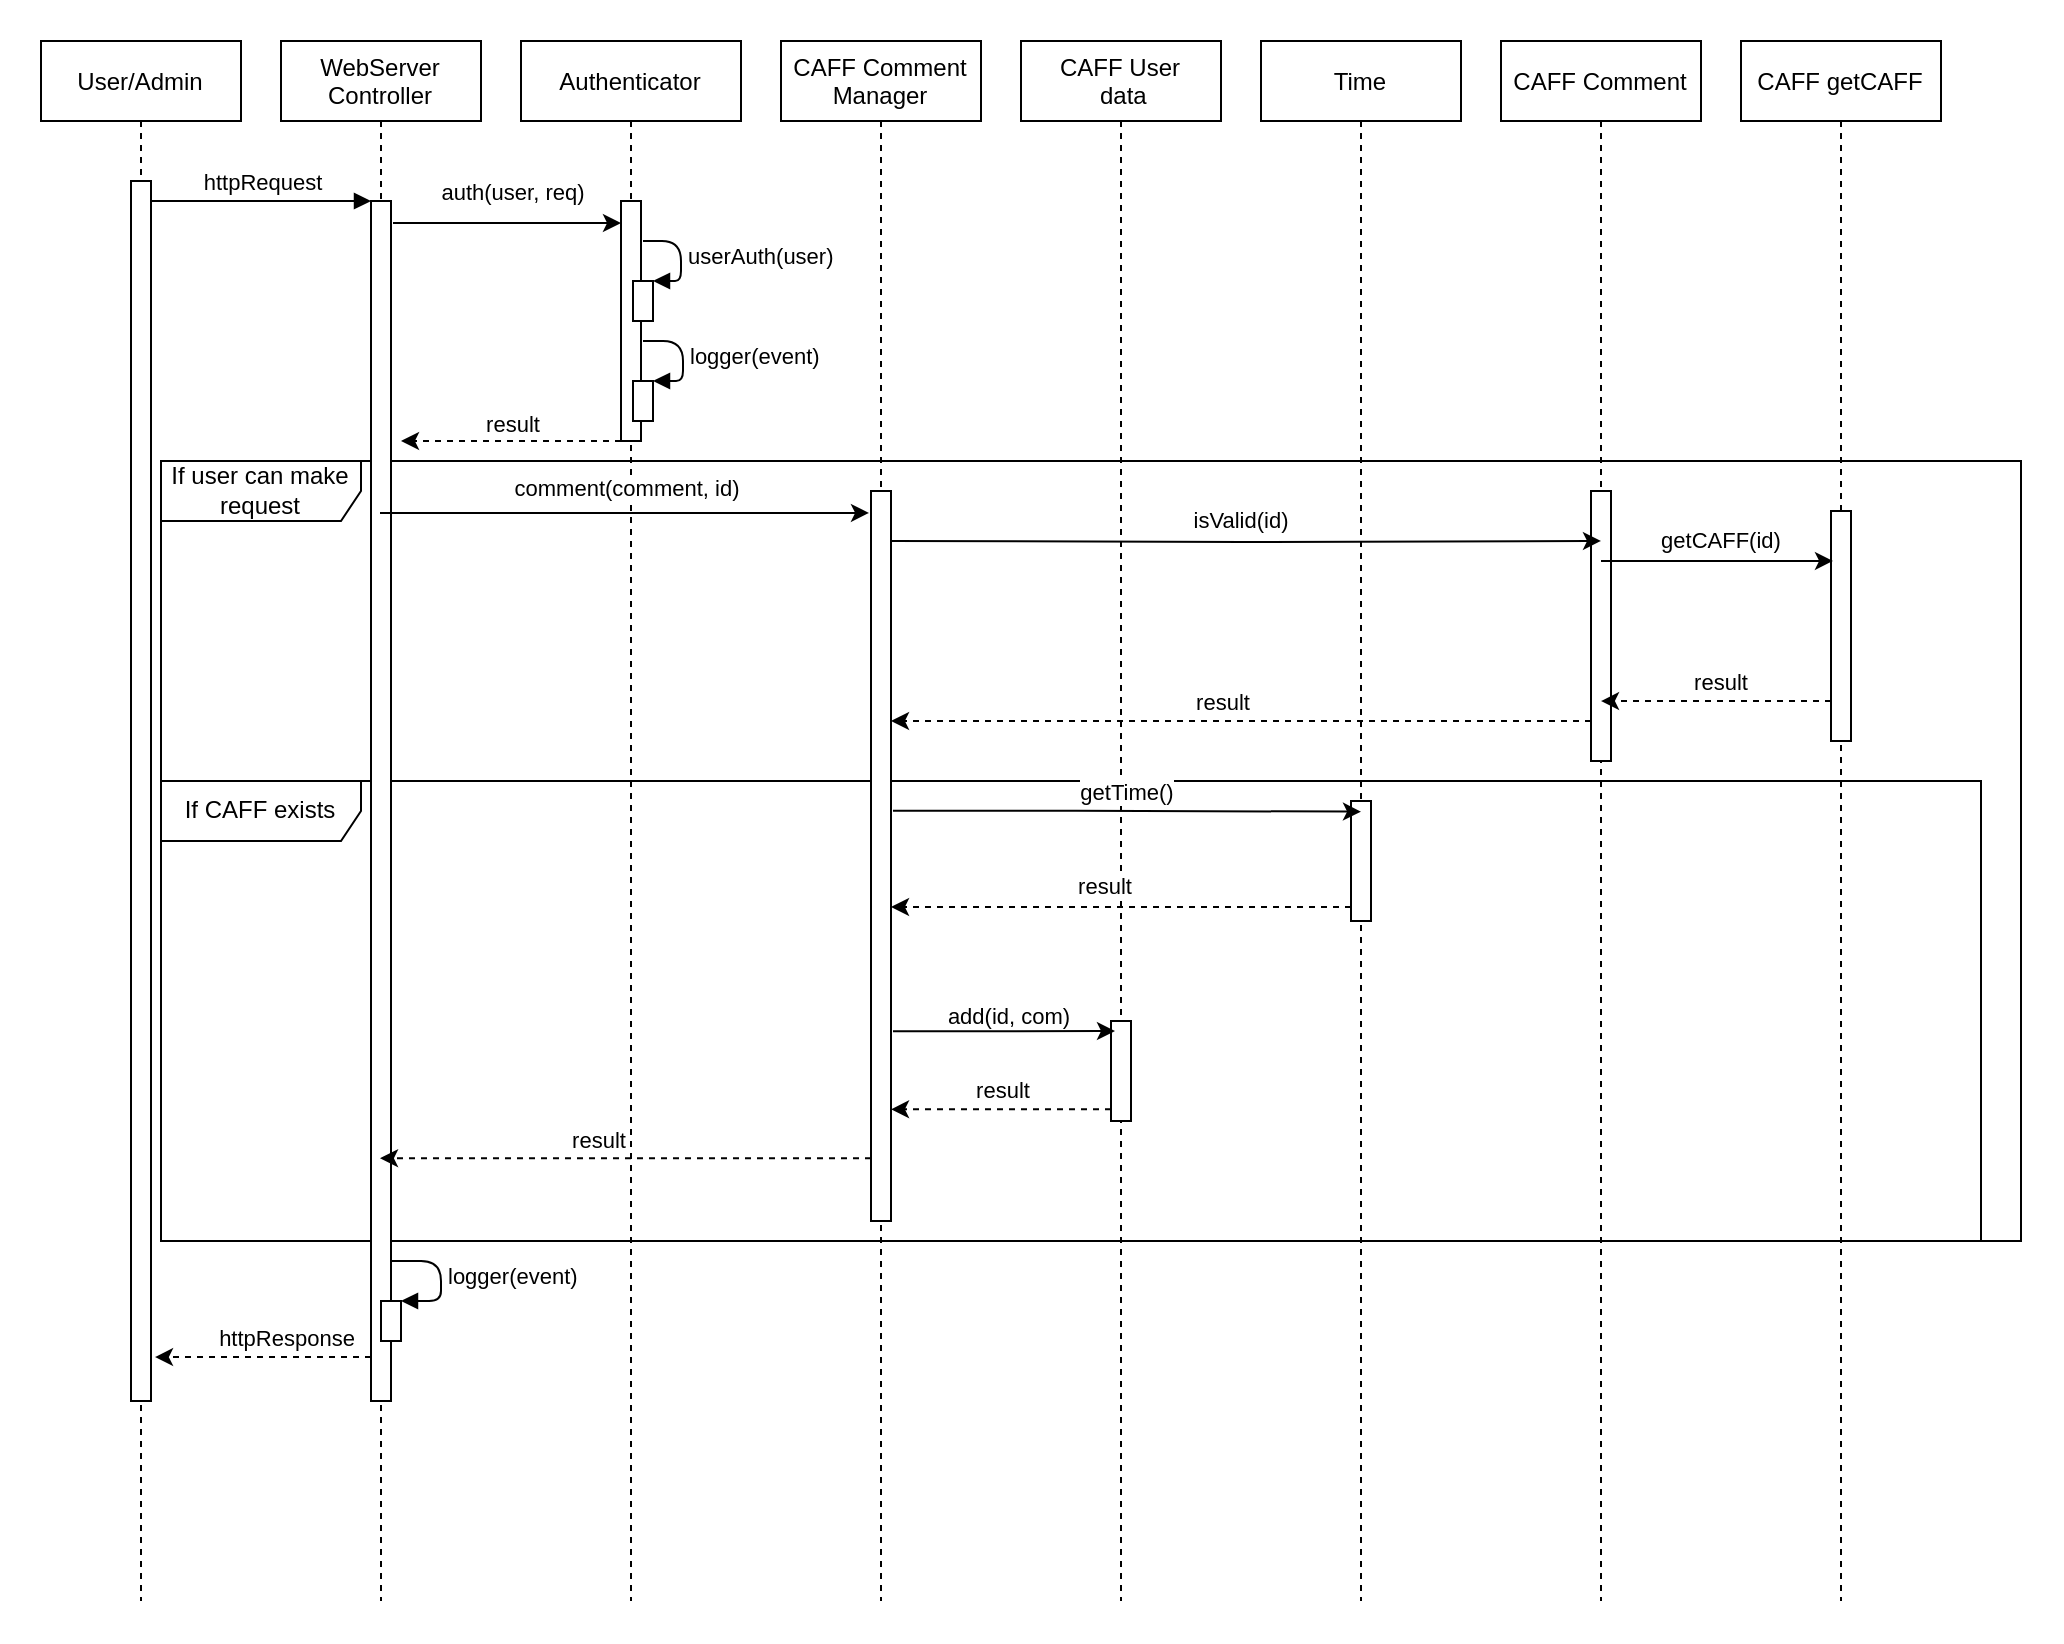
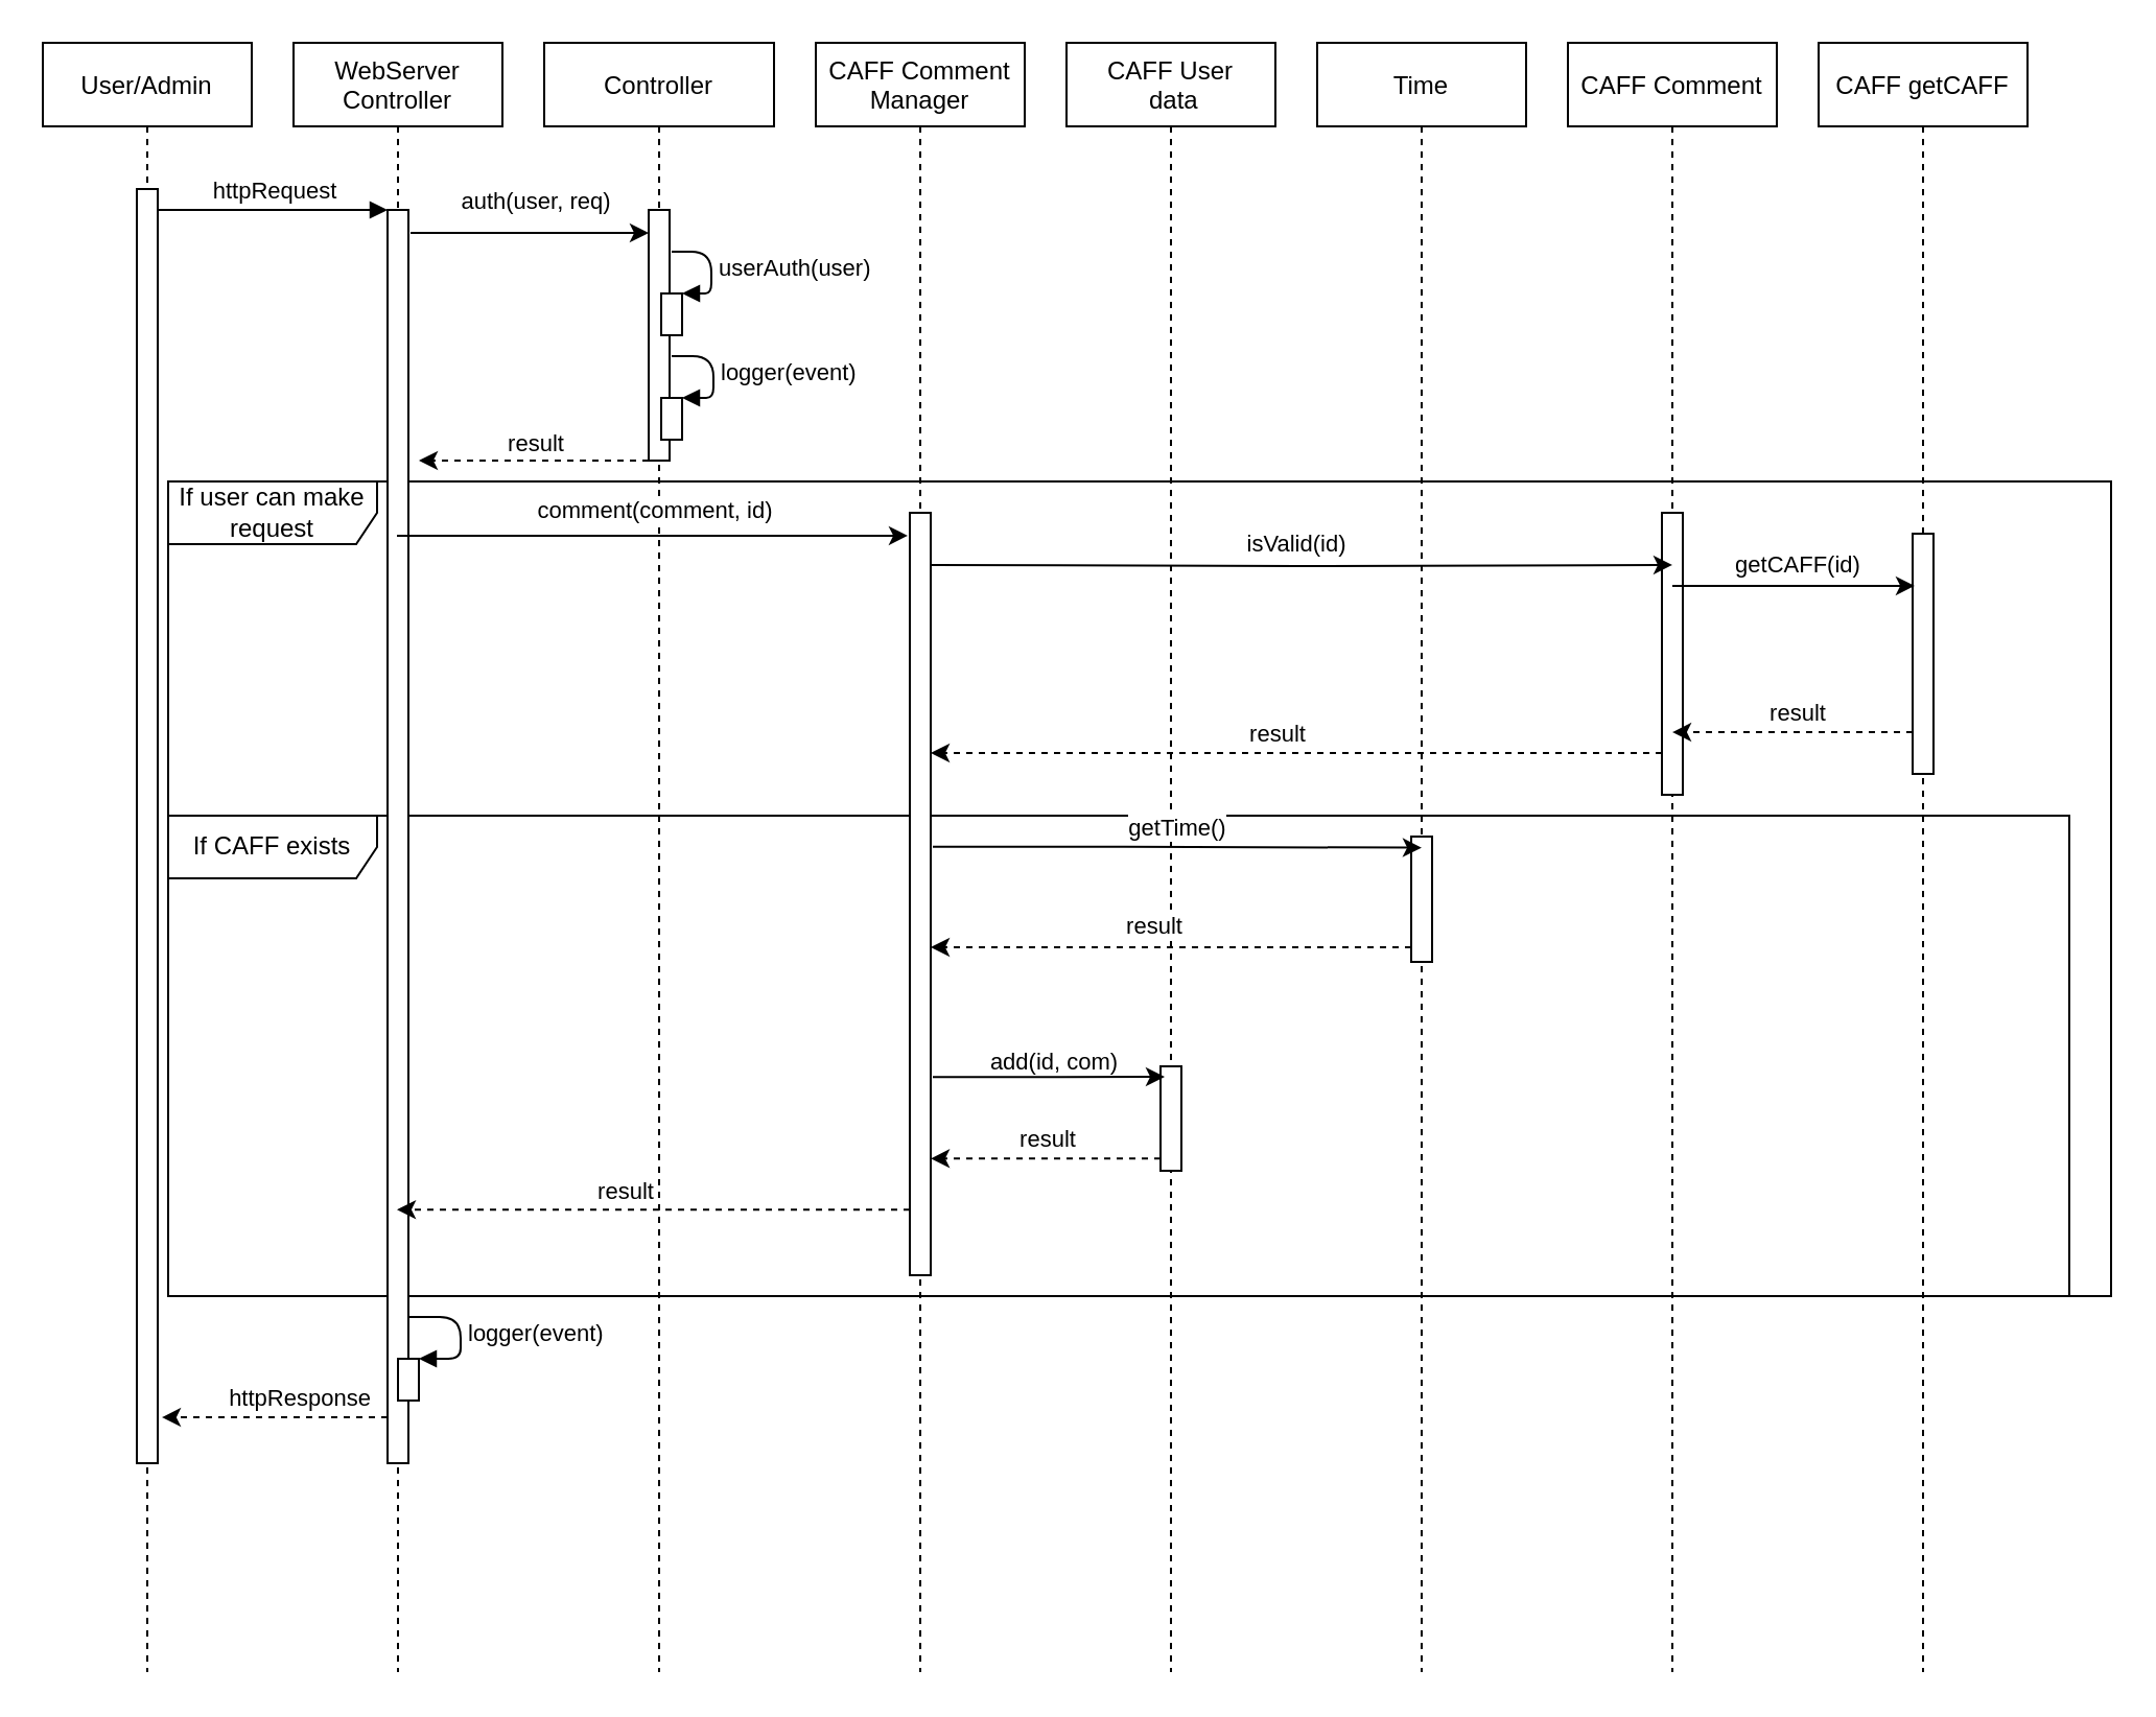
- <mxCell id="12" value="Authenticator" style="shape=umlLifeline;perimeter=lifelinePerimeter;container=1;collapsible=0;recursiveResize=0;shadow=0;strokeWidth=1;" parent="1" vertex="1"><mxGeometry x="260" y="20" width="110" height="780" as="geometry" /></mxCell>
+ <mxCell id="12" value="Controller" style="shape=umlLifeline;perimeter=lifelinePerimeter;container=1;collapsible=0;recursiveResize=0;shadow=0;strokeWidth=1;" parent="1" vertex="1"><mxGeometry x="260" y="20" width="110" height="780" as="geometry" /></mxCell>
